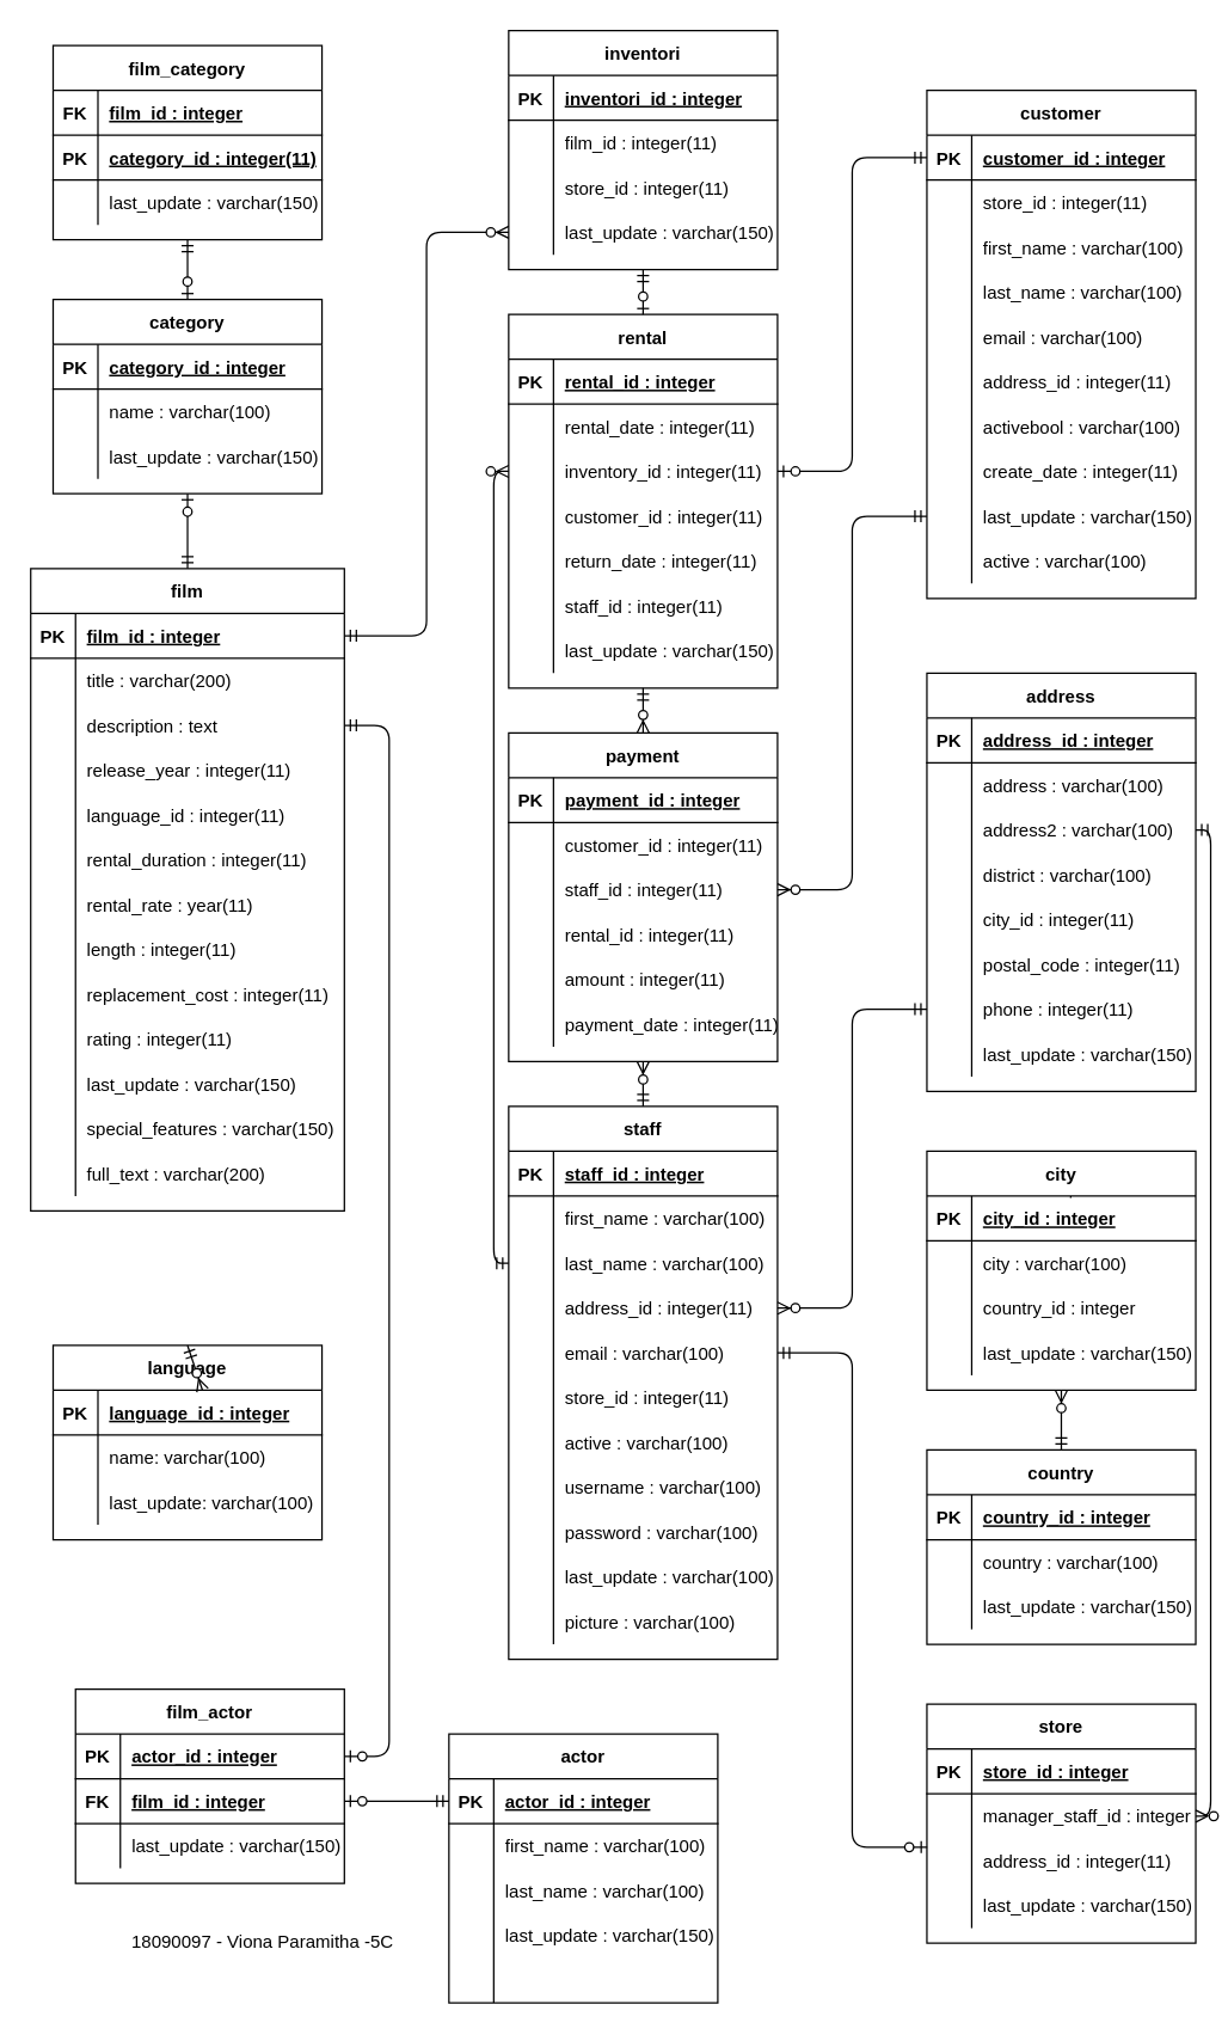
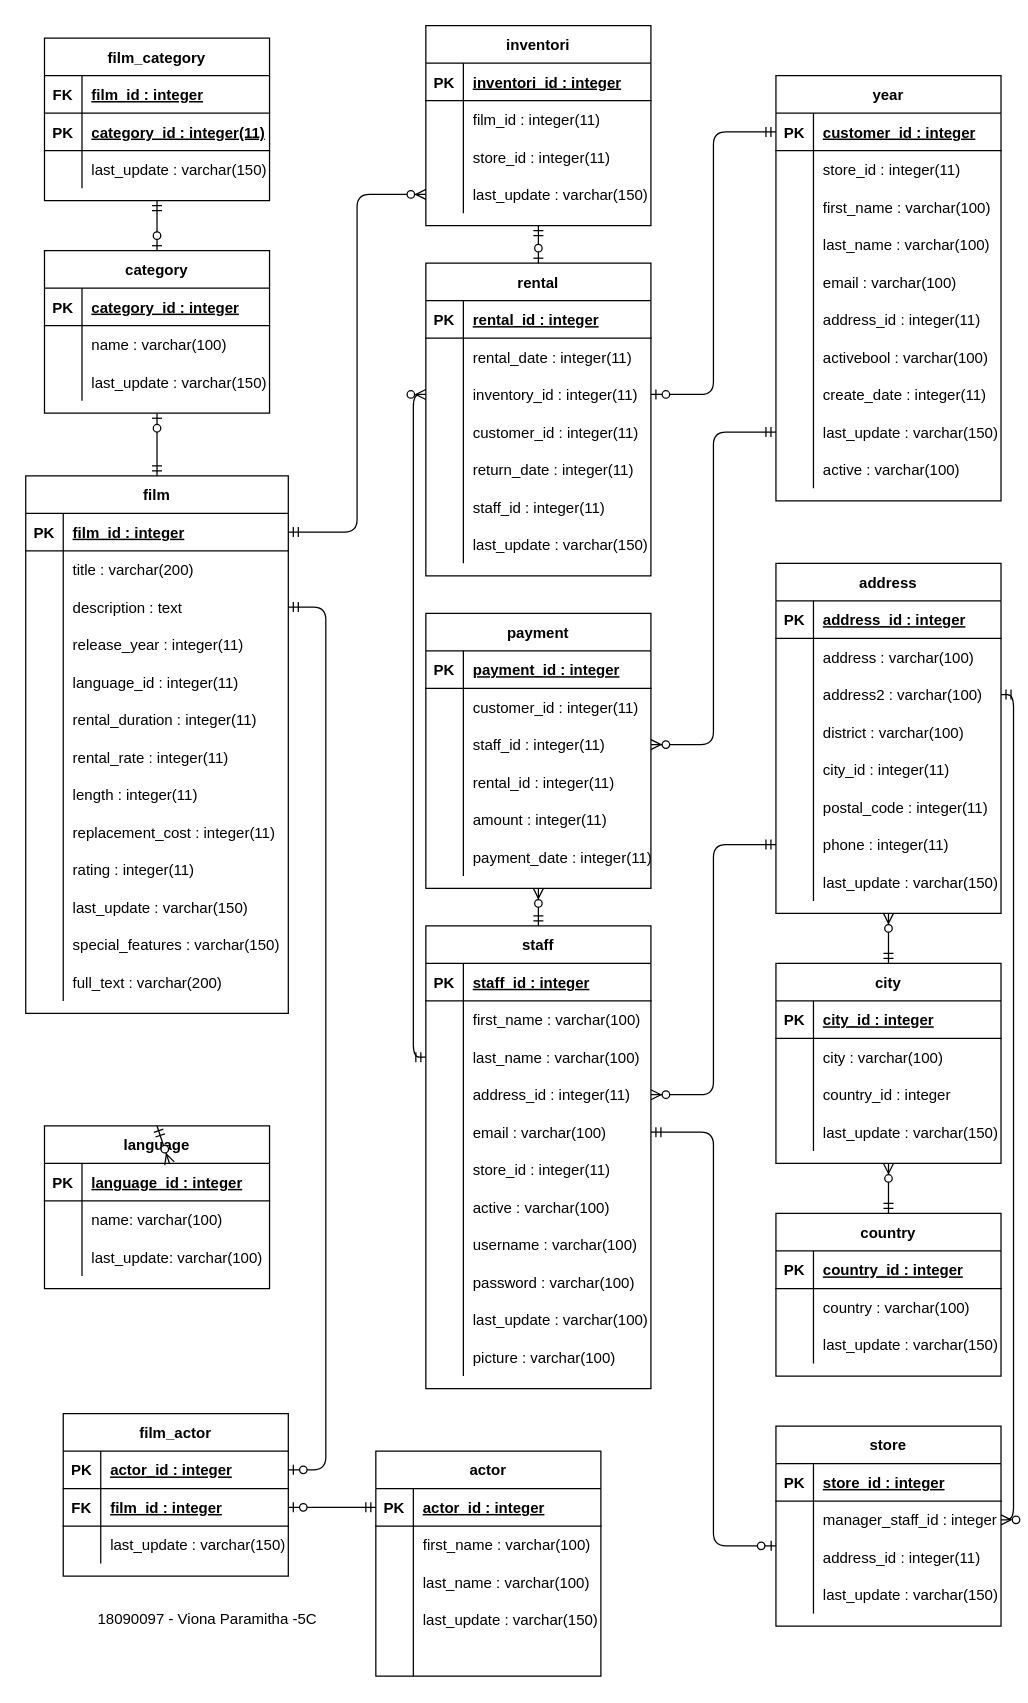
- <mxCell id="198" value="customer" style="shape=table;startSize=30;container=1;collapsible=1;childLayout=tableLayout;fixedRows=1;rowLines=0;fontStyle=1;align=center;resizeLast=1;" parent="1" vertex="1"><mxGeometry x="620" y="60" width="180" height="340" as="geometry" /></mxCell>
+ <mxCell id="198" value="year" style="shape=table;startSize=30;container=1;collapsible=1;childLayout=tableLayout;fixedRows=1;rowLines=0;fontStyle=1;align=center;resizeLast=1;" parent="1" vertex="1"><mxGeometry x="620" y="60" width="180" height="340" as="geometry" /></mxCell>
- <mxCell id="159" value="" style="fontSize=12;html=1;endArrow=ERzeroToMany;startArrow=ERmandOne;exitX=0.5;exitY=1;exitDx=0;exitDy=0;entryX=0.5;entryY=0;entryDx=0;entryDy=0;" parent="1" source="114" target="136" edge="1"><mxGeometry width="100" height="100" relative="1" as="geometry"><mxPoint x="410" y="450" as="sourcePoint" /><mxPoint x="510" y="350" as="targetPoint" /></mxGeometry></mxCell>
- <mxCell id="49" value="rental_rate : year(11)" style="shape=partialRectangle;connectable=0;fillColor=none;top=0;left=0;bottom=0;right=0;align=left;spacingLeft=6;overflow=hidden;" parent="47" vertex="1"><mxGeometry x="30" width="180" height="30" as="geometry" /></mxCell>
+ <mxCell id="49" value="rental_rate : integer(11)" style="shape=partialRectangle;connectable=0;fillColor=none;top=0;left=0;bottom=0;right=0;align=left;spacingLeft=6;overflow=hidden;" parent="47" vertex="1"><mxGeometry x="30" width="180" height="30" as="geometry" /></mxCell>
- <mxCell id="255" value="" style="fontSize=12;html=1;endArrow=ERzeroToMany;startArrow=ERmandOne;exitX=0.5;exitY=0;exitDx=0;exitDy=0;" parent="1" source="256" target="259" edge="1"><mxGeometry width="100" height="100" relative="1" as="geometry"><mxPoint x="700" y="760" as="sourcePoint" /><mxPoint x="680" y="570" as="targetPoint" /></mxGeometry></mxCell>
+ <mxCell id="255" value="" style="fontSize=12;html=1;endArrow=ERzeroToMany;startArrow=ERmandOne;entryX=0.5;entryY=1;entryDx=0;entryDy=0;exitX=0.5;exitY=0;exitDx=0;exitDy=0;" parent="1" source="256" target="230" edge="1"><mxGeometry width="100" height="100" relative="1" as="geometry"><mxPoint x="700" y="760" as="sourcePoint" /><mxPoint x="680" y="570" as="targetPoint" /></mxGeometry></mxCell>
- <mxCell id="295" value="18090097 - Viona Paramitha -5C" style="text;html=1;resizable=0;autosize=1;align=center;verticalAlign=middle;points=[];fillColor=none;strokeColor=none;rounded=0;" parent="1" vertex="1"><mxGeometry x="80" y="1290" width="190" height="20" as="geometry" /></mxCell>
+ <mxCell id="295" value="18090097 - Viona Paramitha -5C" style="text;html=1;resizable=0;autosize=1;align=center;verticalAlign=middle;points=[];fillColor=none;strokeColor=none;rounded=0;" parent="1" vertex="1"><mxGeometry x="70" y="1285" width="190" height="20" as="geometry" /></mxCell>
